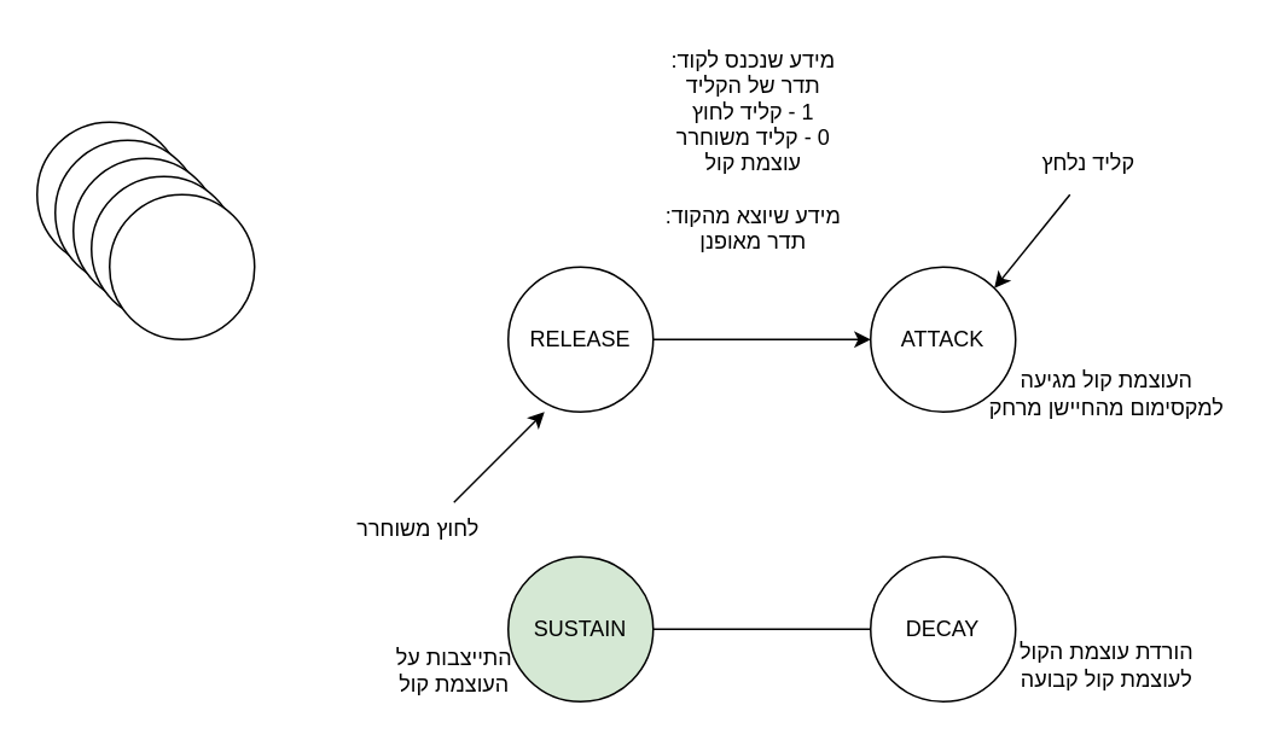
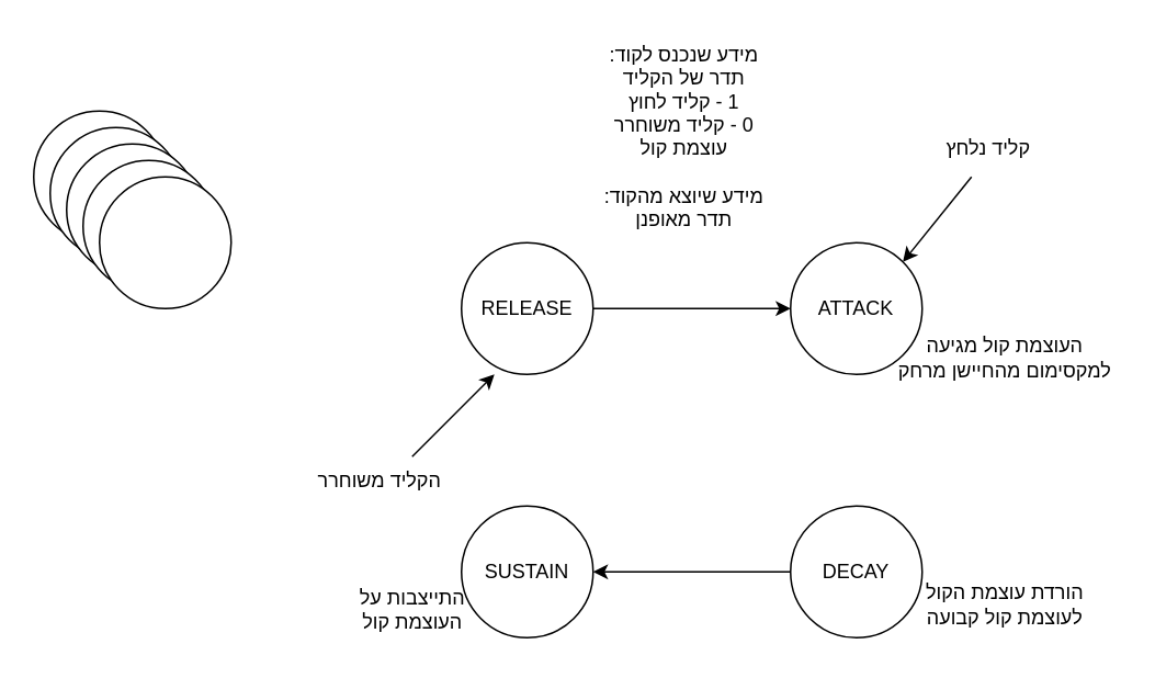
- <mxCell id="17" value="לחוץ משוחרר" style="text;html=1;align=center;verticalAlign=middle;resizable=0;points=[];autosize=1;strokeColor=none;fillColor=none;" vertex="1" parent="1"><mxGeometry x="185" y="277" width="90" height="30" as="geometry" /></mxCell>
+ <mxCell id="17" value="הקליד משוחרר" style="text;html=1;align=center;verticalAlign=middle;resizable=0;points=[];autosize=1;strokeColor=none;fillColor=none;" vertex="1" parent="1"><mxGeometry x="185" y="277" width="90" height="30" as="geometry" /></mxCell>
- <mxCell id="9" value="SUSTAIN" style="ellipse;whiteSpace=wrap;html=1;aspect=fixed;shadow=0;fillColor=#d5e8d4;" vertex="1" parent="1"><mxGeometry x="280" y="307" width="80" height="80" as="geometry" /></mxCell>
+ <mxCell id="9" value="SUSTAIN" style="ellipse;whiteSpace=wrap;html=1;aspect=fixed;shadow=0;" vertex="1" parent="1"><mxGeometry x="280" y="307" width="80" height="80" as="geometry" /></mxCell>
- <mxCell id="10" value="" style="edgeStyle=none;rounded=0;orthogonalLoop=1;jettySize=auto;html=1;endArrow=none;" edge="1" parent="1" source="11" target="9"><mxGeometry relative="1" as="geometry" /></mxCell>
+ <mxCell id="10" value="" style="edgeStyle=none;rounded=0;orthogonalLoop=1;jettySize=auto;html=1;" edge="1" parent="1" source="11" target="9"><mxGeometry relative="1" as="geometry" /></mxCell>
